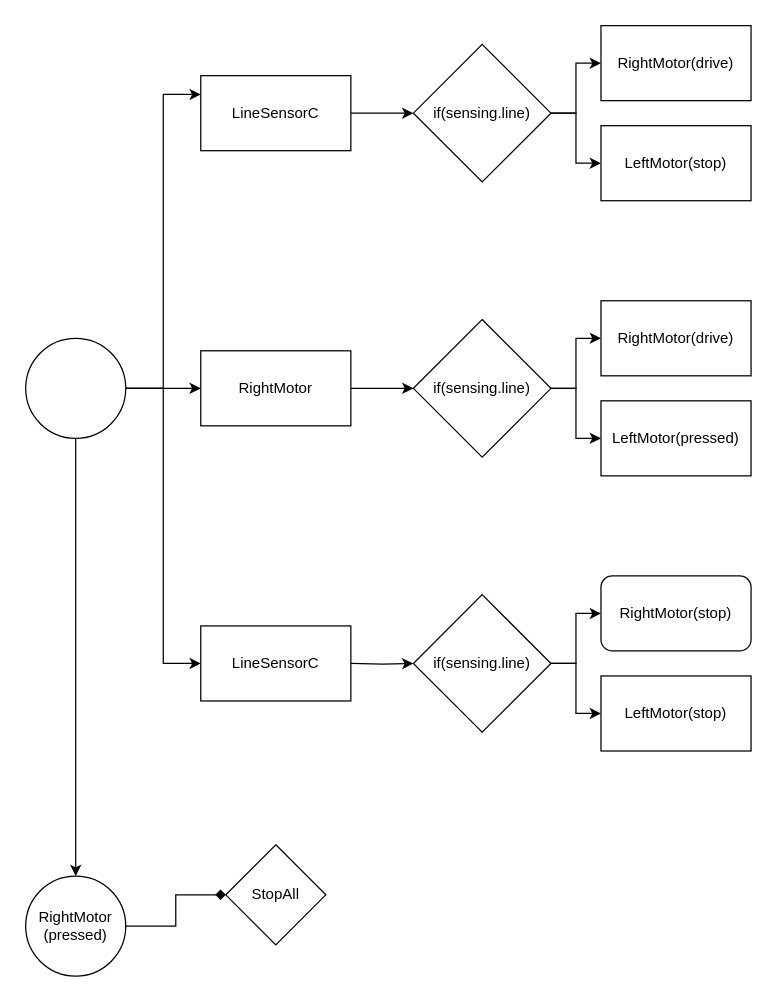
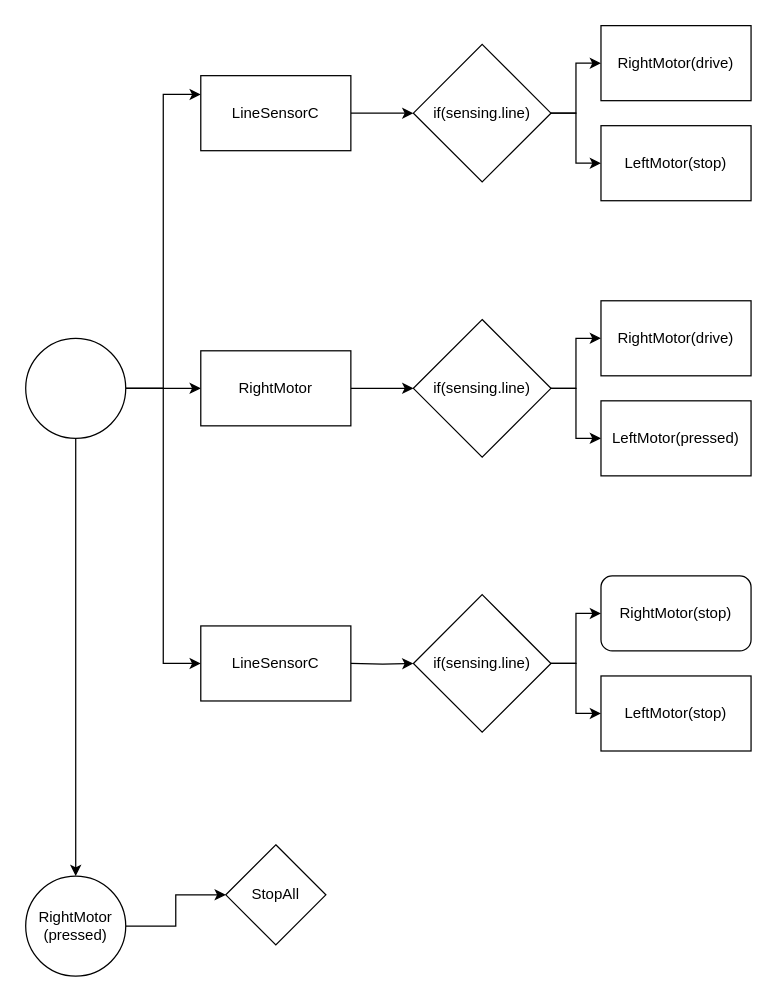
- <mxCell id="28" value="" style="edgeStyle=orthogonalEdgeStyle;rounded=0;orthogonalLoop=1;jettySize=auto;html=1;endArrow=diamond;" edge="1" parent="1" source="29" target="30"><mxGeometry relative="1" as="geometry" /></mxCell>
+ <mxCell id="28" value="" style="edgeStyle=orthogonalEdgeStyle;rounded=0;orthogonalLoop=1;jettySize=auto;html=1;" edge="1" parent="1" source="29" target="30"><mxGeometry relative="1" as="geometry" /></mxCell>
